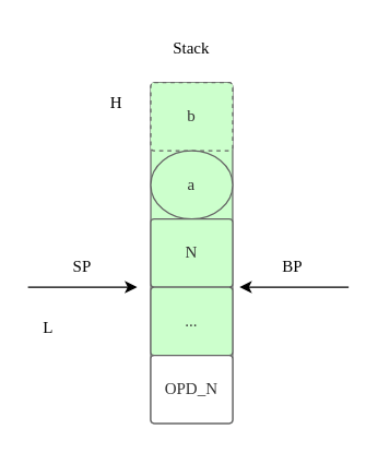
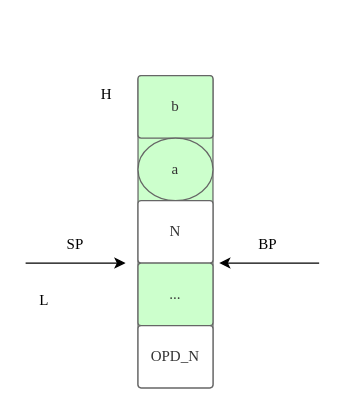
- <mxCell id="8" value="Stack" style="text;html=1;strokeColor=none;fillColor=none;align=center;verticalAlign=middle;whiteSpace=wrap;rounded=0;fontFamily=SF Mono;" vertex="1" parent="1"><mxGeometry x="110" y="20" width="60" height="30" as="geometry" /></mxCell>
- <mxCell id="3" value="b" style="rounded=1;whiteSpace=wrap;html=1;arcSize=5;fontFamily=SF Mono;fillColor=#CCFFCC;fontColor=#333333;strokeColor=#666666;dashed=1;" vertex="1" parent="1"><mxGeometry x="110" y="60" width="60" height="50" as="geometry" /></mxCell>
+ <mxCell id="3" value="b" style="rounded=1;whiteSpace=wrap;html=1;arcSize=5;fontFamily=SF Mono;fillColor=#CCFFCC;fontColor=#333333;strokeColor=#666666;" vertex="1" parent="1"><mxGeometry x="110" y="60" width="60" height="50" as="geometry" /></mxCell>
- <mxCell id="5" value="N" style="rounded=1;whiteSpace=wrap;html=1;arcSize=5;fontFamily=SF Mono;fillColor=#CCFFCC;fontColor=#333333;strokeColor=#666666;" vertex="1" parent="1"><mxGeometry x="110" y="160" width="60" height="50" as="geometry" /></mxCell>
+ <mxCell id="5" value="N" style="rounded=1;whiteSpace=wrap;html=1;arcSize=5;fontFamily=SF Mono;fillColor=#ffffff;fontColor=#333333;strokeColor=#666666;" vertex="1" parent="1"><mxGeometry x="110" y="160" width="60" height="50" as="geometry" /></mxCell>
